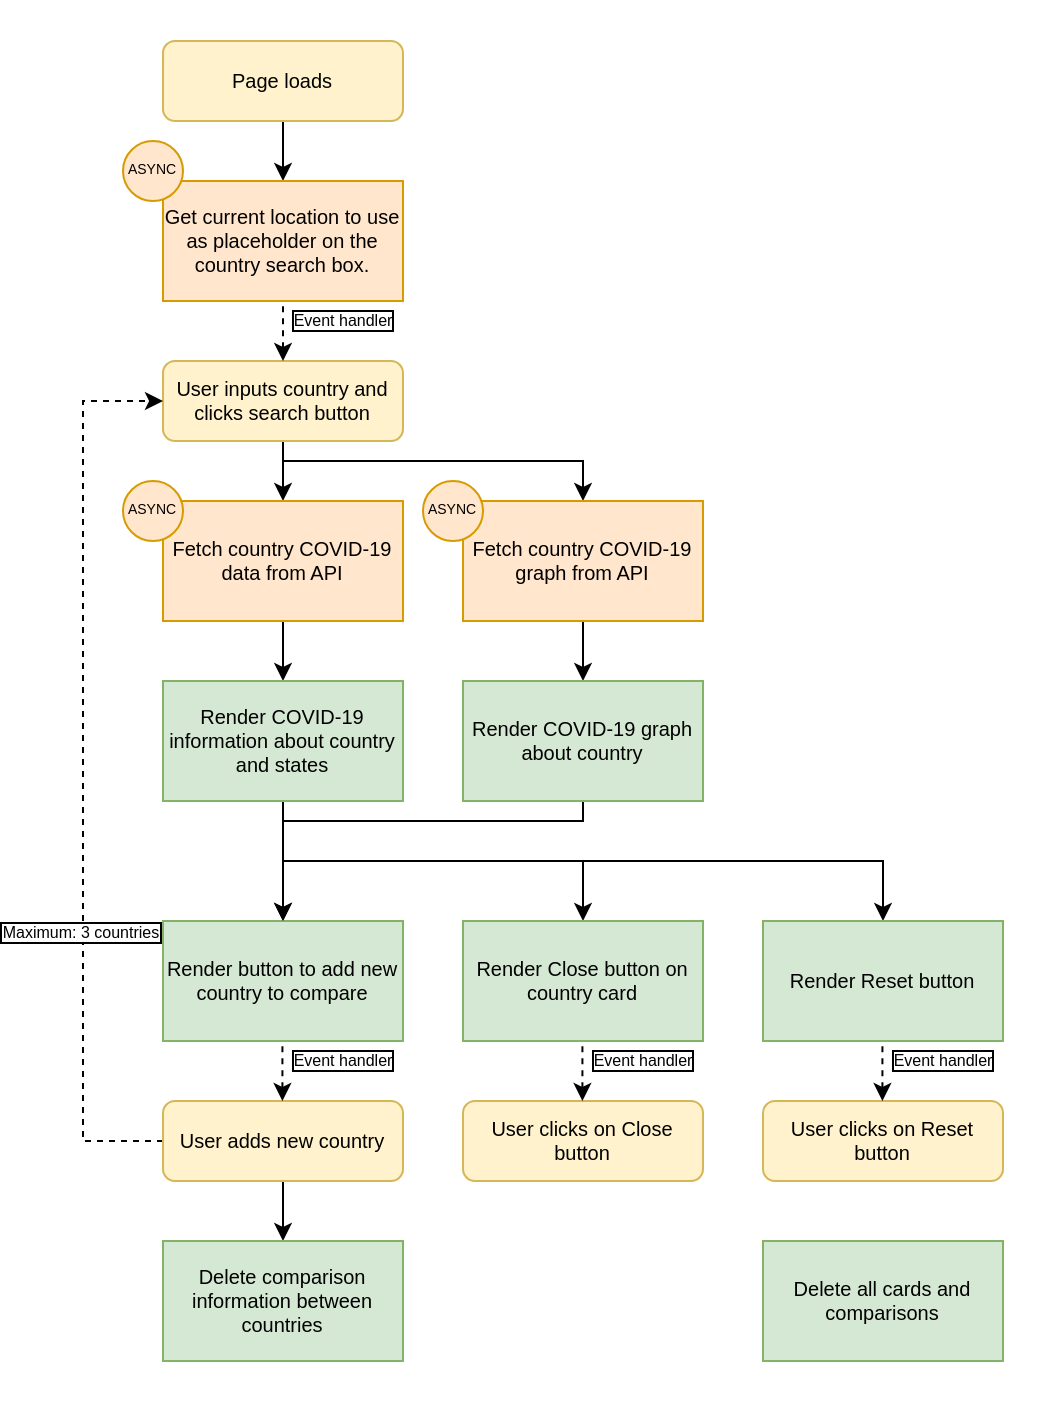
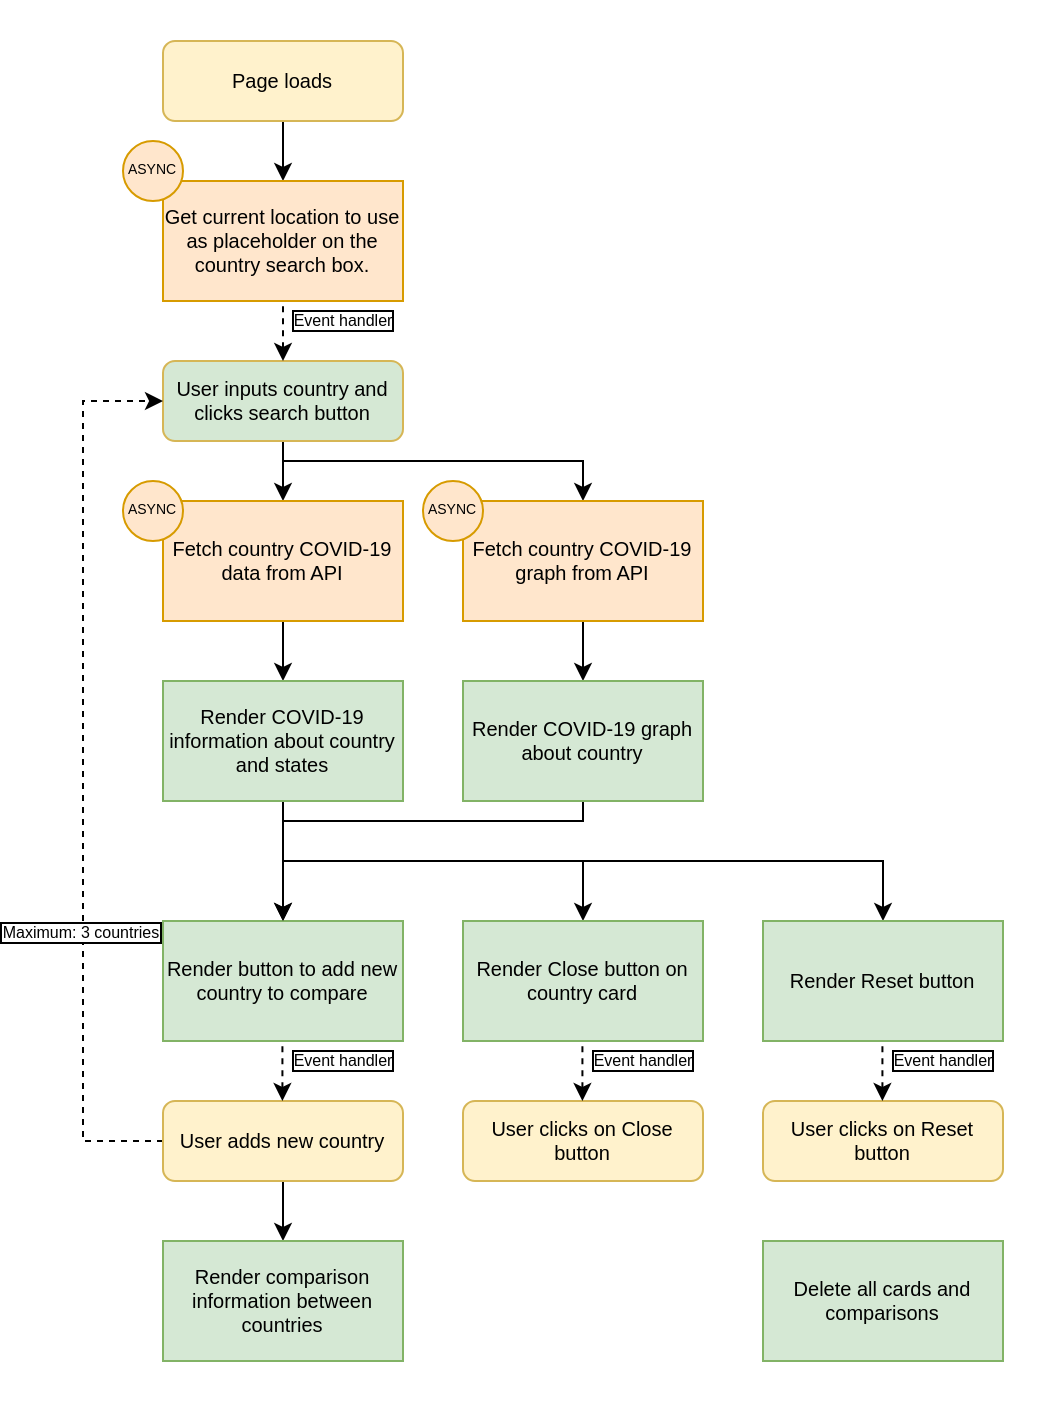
- <mxCell id="8" value="User inputs country and clicks search button" style="rounded=1;whiteSpace=wrap;html=1;fontSize=10;glass=0;strokeWidth=1;shadow=0;fillColor=#fff2cc;strokeColor=#d6b656;" vertex="1" parent="1"><mxGeometry x="60" y="180" width="120" height="40" as="geometry" /></mxCell>
+ <mxCell id="8" value="User inputs country and clicks search button" style="rounded=1;whiteSpace=wrap;html=1;fontSize=10;glass=0;strokeWidth=1;shadow=0;fillColor=#d5e8d4;strokeColor=#d6b656;" vertex="1" parent="1"><mxGeometry x="60" y="180" width="120" height="40" as="geometry" /></mxCell>
- <mxCell id="30" value="&lt;span style=&quot;color: rgb(0 , 0 , 0) ; font-family: &amp;#34;helvetica&amp;#34; ; font-size: 10px ; font-style: normal ; font-weight: 400 ; letter-spacing: normal ; text-align: center ; text-indent: 0px ; text-transform: none ; word-spacing: 0px ; display: inline ; float: none&quot;&gt;Delete comparison information between countries&lt;/span&gt;" style="rounded=0;whiteSpace=wrap;html=1;fontSize=7;fillColor=#d5e8d4;strokeColor=#82b366;labelBackgroundColor=none;" vertex="1" parent="1"><mxGeometry x="60" y="620" width="120" height="60" as="geometry" /></mxCell>
+ <mxCell id="30" value="&lt;span style=&quot;color: rgb(0 , 0 , 0) ; font-family: &amp;#34;helvetica&amp;#34; ; font-size: 10px ; font-style: normal ; font-weight: 400 ; letter-spacing: normal ; text-align: center ; text-indent: 0px ; text-transform: none ; word-spacing: 0px ; display: inline ; float: none&quot;&gt;Render comparison information between countries&lt;/span&gt;" style="rounded=0;whiteSpace=wrap;html=1;fontSize=7;fillColor=#d5e8d4;strokeColor=#82b366;labelBackgroundColor=none;" vertex="1" parent="1"><mxGeometry x="60" y="620" width="120" height="60" as="geometry" /></mxCell>
